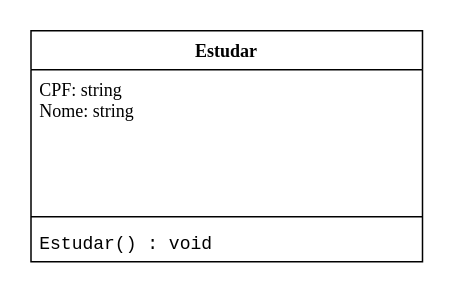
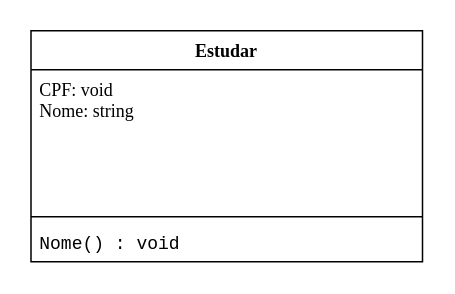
- <mxCell id="3" value="&lt;font face=&quot;Times New Roman&quot;&gt;CPF: string&lt;br&gt;Nome: string&lt;/font&gt;" style="text;strokeColor=none;fillColor=none;align=left;verticalAlign=top;spacingLeft=4;spacingRight=4;overflow=hidden;rotatable=0;points=[[0,0.5],[1,0.5]];portConstraint=eastwest;whiteSpace=wrap;html=1;" vertex="1" parent="2"><mxGeometry y="26" width="261" height="94" as="geometry" /></mxCell>
+ <mxCell id="3" value="&lt;font face=&quot;Times New Roman&quot;&gt;CPF: void&lt;br&gt;Nome: string&lt;/font&gt;" style="text;strokeColor=none;fillColor=none;align=left;verticalAlign=top;spacingLeft=4;spacingRight=4;overflow=hidden;rotatable=0;points=[[0,0.5],[1,0.5]];portConstraint=eastwest;whiteSpace=wrap;html=1;" vertex="1" parent="2"><mxGeometry y="26" width="261" height="94" as="geometry" /></mxCell>
- <mxCell id="5" value="&lt;font face=&quot;Courier New&quot;&gt;Estudar() : void&lt;/font&gt;" style="text;strokeColor=none;fillColor=none;align=left;verticalAlign=top;spacingLeft=4;spacingRight=4;overflow=hidden;rotatable=0;points=[[0,0.5],[1,0.5]];portConstraint=eastwest;whiteSpace=wrap;html=1;" vertex="1" parent="2"><mxGeometry y="128" width="261" height="26" as="geometry" /></mxCell>
+ <mxCell id="5" value="&lt;font face=&quot;Courier New&quot;&gt;Nome() : void&lt;/font&gt;" style="text;strokeColor=none;fillColor=none;align=left;verticalAlign=top;spacingLeft=4;spacingRight=4;overflow=hidden;rotatable=0;points=[[0,0.5],[1,0.5]];portConstraint=eastwest;whiteSpace=wrap;html=1;" vertex="1" parent="2"><mxGeometry y="128" width="261" height="26" as="geometry" /></mxCell>
